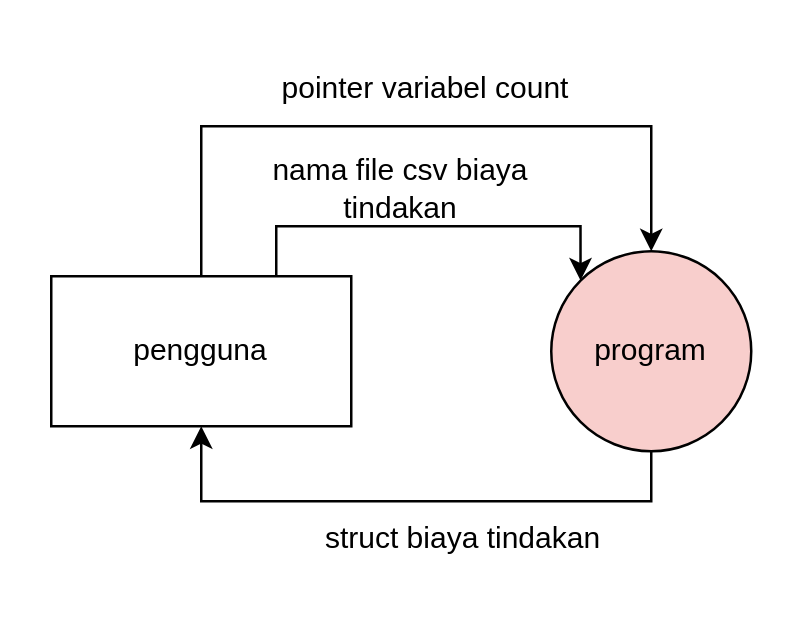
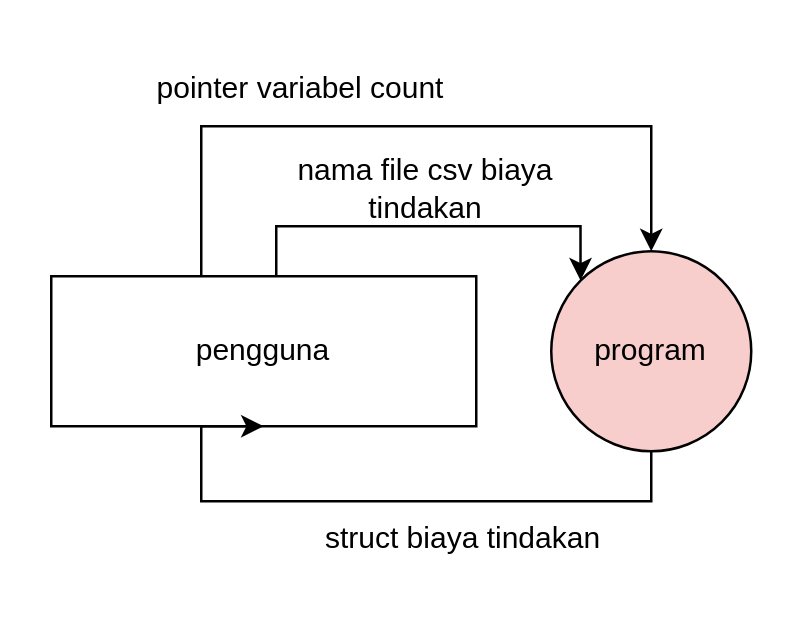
- <mxCell id="8" value="pointer variabel count" style="text;html=1;align=center;verticalAlign=middle;whiteSpace=wrap;rounded=0;" vertex="1" parent="1"><mxGeometry x="80" y="20" width="180" height="30" as="geometry" /></mxCell>
+ <mxCell id="8" value="pointer variabel count" style="text;html=1;align=center;verticalAlign=middle;whiteSpace=wrap;rounded=0;" vertex="1" parent="1"><mxGeometry x="30" y="20" width="180" height="30" as="geometry" /></mxCell>
- <mxCell id="7" value="nama file csv biaya tindakan" style="text;html=1;align=center;verticalAlign=middle;whiteSpace=wrap;rounded=0;" vertex="1" parent="1"><mxGeometry x="100" y="60" width="120" height="30" as="geometry" /></mxCell>
+ <mxCell id="7" value="nama file csv biaya tindakan" style="text;html=1;align=center;verticalAlign=middle;whiteSpace=wrap;rounded=0;" vertex="1" parent="1"><mxGeometry x="110" y="60" width="120" height="30" as="geometry" /></mxCell>
- <mxCell id="4" value="pengguna" style="rounded=0;whiteSpace=wrap;html=1;" vertex="1" parent="1"><mxGeometry x="20" y="110" width="120" height="60" as="geometry" /></mxCell>
+ <mxCell id="4" value="pengguna" style="rounded=0;whiteSpace=wrap;html=1;" vertex="1" parent="1"><mxGeometry x="20" y="110" width="170" height="60" as="geometry" /></mxCell>
